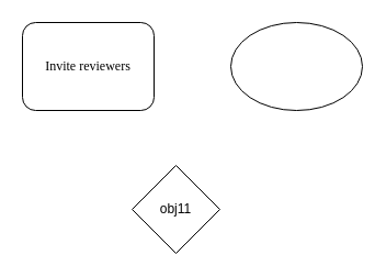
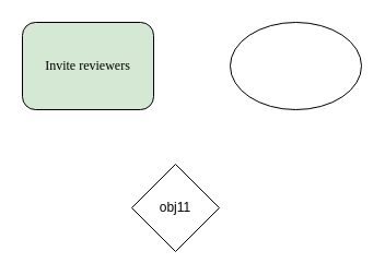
- <mxCell id="2" value="Invite reviewers" style="rounded=1;whiteSpace=wrap;html=1;shadow=0;labelBackgroundColor=none;strokeWidth=1;fontFamily=Verdana;fontSize=12;align=center;" parent="1" vertex="1"><mxGeometry x="20" y="20" width="120" height="80" as="geometry" /></mxCell>
+ <mxCell id="2" value="Invite reviewers" style="rounded=1;whiteSpace=wrap;html=1;shadow=0;labelBackgroundColor=none;strokeWidth=1;fontFamily=Verdana;fontSize=12;align=center;fillColor=#d5e8d4;" parent="1" vertex="1"><mxGeometry x="20" y="20" width="120" height="80" as="geometry" /></mxCell>
